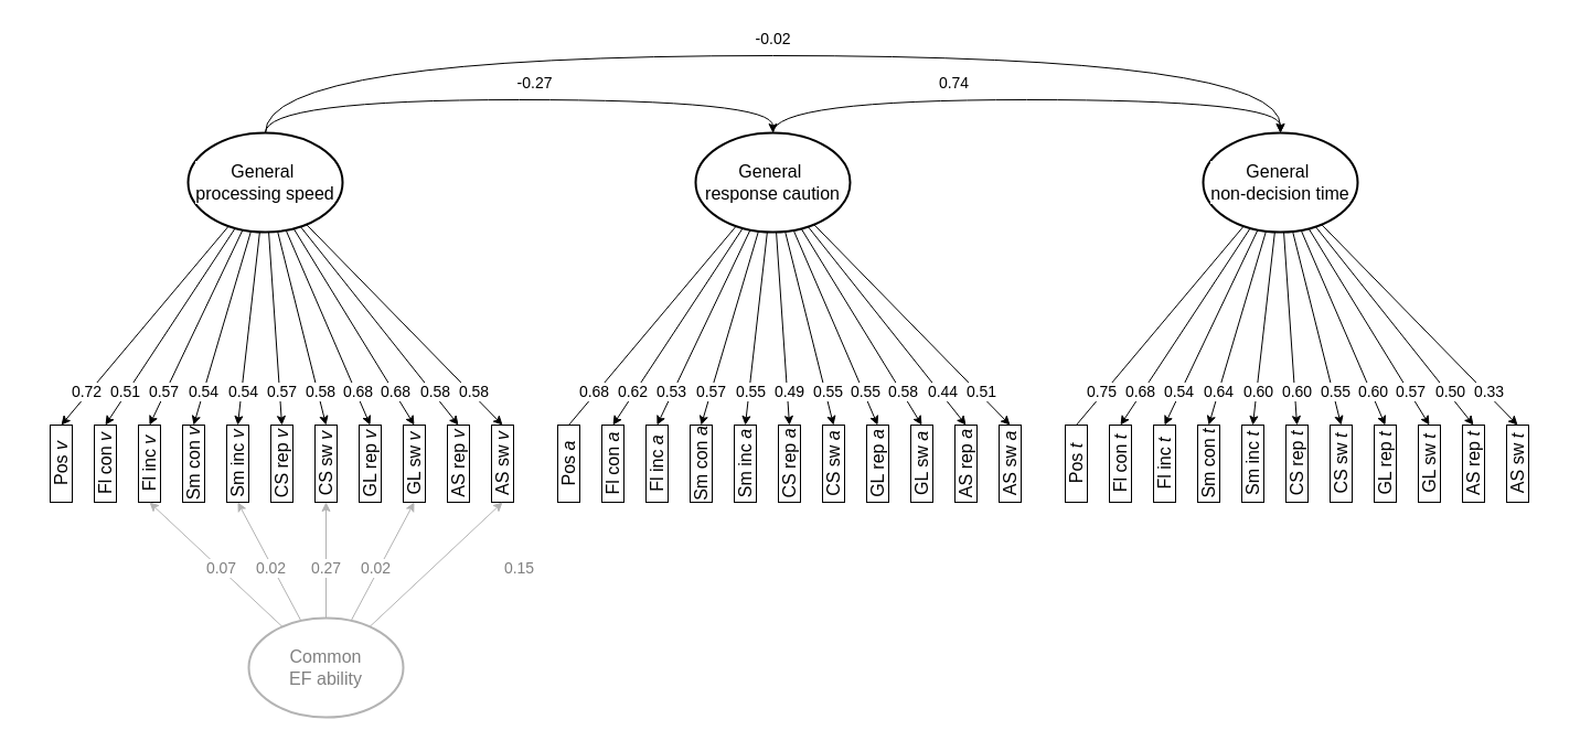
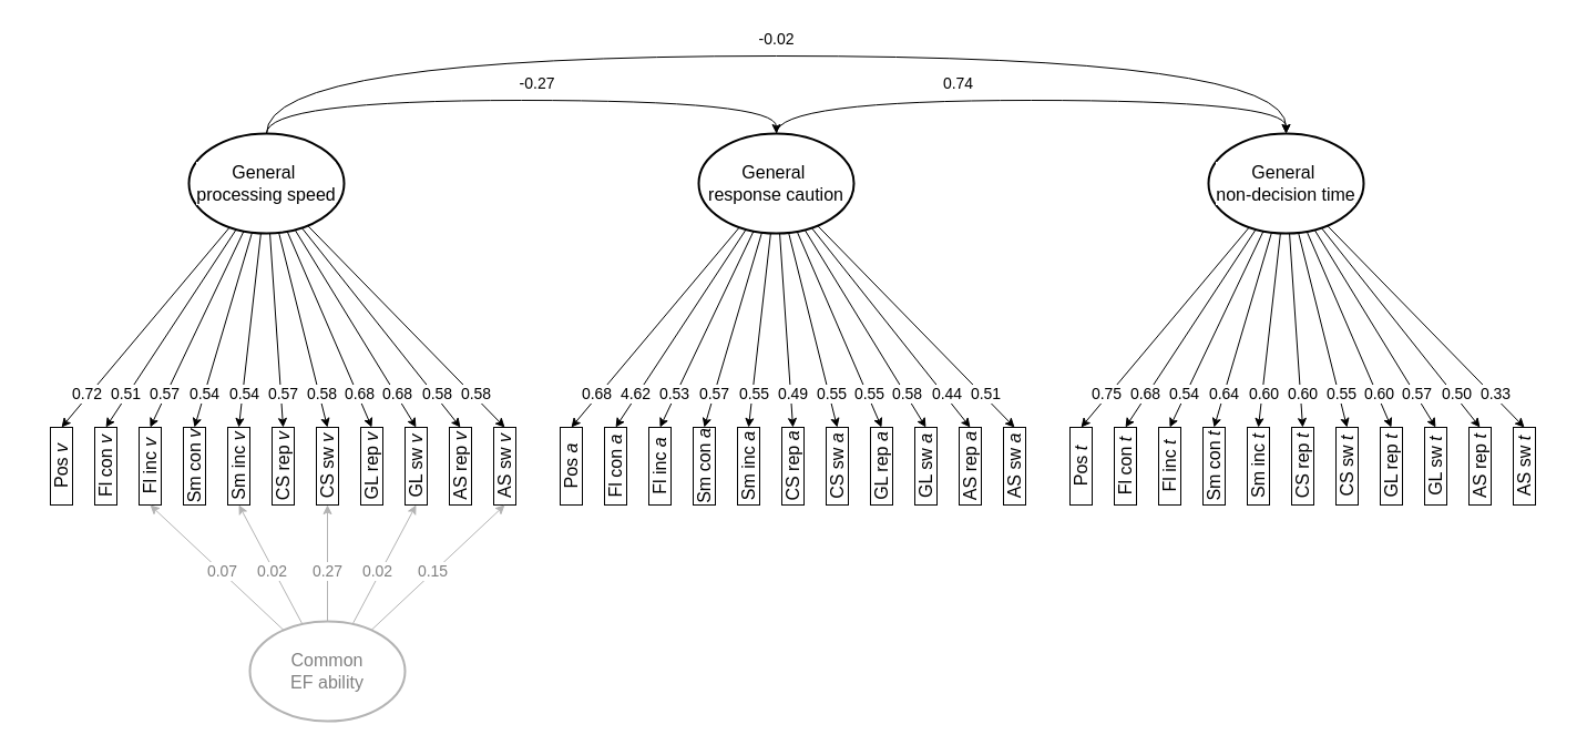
- <mxCell id="73" value="&lt;font style=&quot;font-size: 14px;&quot;&gt;0.62&lt;/font&gt;" style="text;html=1;align=center;verticalAlign=middle;resizable=0;points=[];autosize=1;strokeColor=none;fillColor=none;fontFamily=Helvetica;fontSize=11;fontColor=default;labelBackgroundColor=default;" parent="1" vertex="1"><mxGeometry x="548" y="340" width="50" height="30" as="geometry" /></mxCell>
+ <mxCell id="73" value="&lt;font style=&quot;font-size: 14px;&quot;&gt;4.62&lt;/font&gt;" style="text;html=1;align=center;verticalAlign=middle;resizable=0;points=[];autosize=1;strokeColor=none;fillColor=none;fontFamily=Helvetica;fontSize=11;fontColor=default;labelBackgroundColor=default;" parent="1" vertex="1"><mxGeometry x="548" y="340" width="50" height="30" as="geometry" /></mxCell>
- <mxCell id="49" style="rounded=0;orthogonalLoop=1;jettySize=auto;html=1;entryX=1;entryY=0.5;entryDx=0;entryDy=0;endArrow=none;" parent="1" source="61" target="62" edge="1"><mxGeometry relative="1" as="geometry" /></mxCell>
+ <mxCell id="49" style="rounded=0;orthogonalLoop=1;jettySize=auto;html=1;entryX=1;entryY=0.5;entryDx=0;entryDy=0;" parent="1" source="61" target="62" edge="1"><mxGeometry relative="1" as="geometry" /></mxCell>
- <mxCell id="84" style="rounded=0;orthogonalLoop=1;jettySize=auto;html=1;entryX=1;entryY=0.5;entryDx=0;entryDy=0;endArrow=none;" parent="1" source="95" target="96" edge="1"><mxGeometry relative="1" as="geometry" /></mxCell>
+ <mxCell id="84" style="rounded=0;orthogonalLoop=1;jettySize=auto;html=1;entryX=1;entryY=0.5;entryDx=0;entryDy=0;" parent="1" source="95" target="96" edge="1"><mxGeometry relative="1" as="geometry" /></mxCell>
- <mxCell id="48" value="&lt;font style=&quot;font-size: 14px;&quot;&gt;0.15&lt;/font&gt;" style="text;html=1;align=center;verticalAlign=middle;resizable=0;points=[];autosize=1;strokeColor=none;fillColor=none;fontFamily=Helvetica;fontSize=11;fontColor=#808080;labelBackgroundColor=default;" parent="1" vertex="1"><mxGeometry x="445" y="500" width="50" height="30" as="geometry" /></mxCell>
+ <mxCell id="48" value="&lt;font style=&quot;font-size: 14px;&quot;&gt;0.15&lt;/font&gt;" style="text;html=1;align=center;verticalAlign=middle;resizable=0;points=[];autosize=1;strokeColor=none;fillColor=none;fontFamily=Helvetica;fontSize=11;fontColor=#808080;labelBackgroundColor=default;" parent="1" vertex="1"><mxGeometry x="365" y="500" width="50" height="30" as="geometry" /></mxCell>
